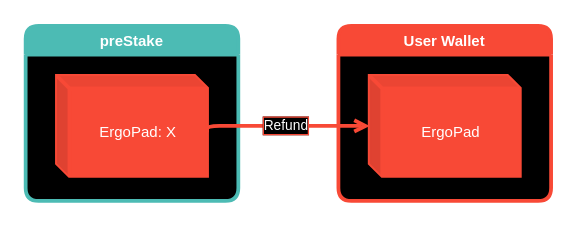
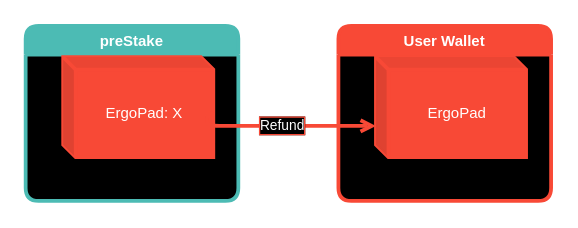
- <mxCell id="5" value="ErgoPad: X" style="shape=cube;whiteSpace=wrap;html=1;boundedLbl=1;backgroundOutline=1;darkOpacity=0.05;darkOpacity2=0.1;rounded=1;labelBorderColor=none;fontColor=#FFFFFF;strokeColor=#F84936;strokeWidth=3;fillColor=#F84936;size=10;" parent="4" vertex="1"><mxGeometry x="25" y="40" width="120" height="80" as="geometry" /></mxCell>
+ <mxCell id="5" value="ErgoPad: X" style="shape=cube;whiteSpace=wrap;html=1;boundedLbl=1;backgroundOutline=1;darkOpacity=0.05;darkOpacity2=0.1;rounded=1;labelBorderColor=none;fontColor=#FFFFFF;strokeColor=#F84936;strokeWidth=3;fillColor=#F84936;size=10;" parent="4" vertex="1"><mxGeometry x="30" y="25" width="120" height="80" as="geometry" /></mxCell>
- <mxCell id="3" value="ErgoPad" style="shape=cube;whiteSpace=wrap;html=1;boundedLbl=1;backgroundOutline=1;darkOpacity=0.05;darkOpacity2=0.1;rounded=1;labelBorderColor=none;fontColor=#FFFFFF;strokeColor=#F84936;strokeWidth=3;fillColor=#F84936;size=10;" parent="2" vertex="1"><mxGeometry x="25" y="40" width="120" height="80" as="geometry" /></mxCell>
+ <mxCell id="3" value="ErgoPad" style="shape=cube;whiteSpace=wrap;html=1;boundedLbl=1;backgroundOutline=1;darkOpacity=0.05;darkOpacity2=0.1;rounded=1;labelBorderColor=none;fontColor=#FFFFFF;strokeColor=#F84936;strokeWidth=3;fillColor=#F84936;size=10;" parent="2" vertex="1"><mxGeometry x="30" y="25" width="120" height="80" as="geometry" /></mxCell>
